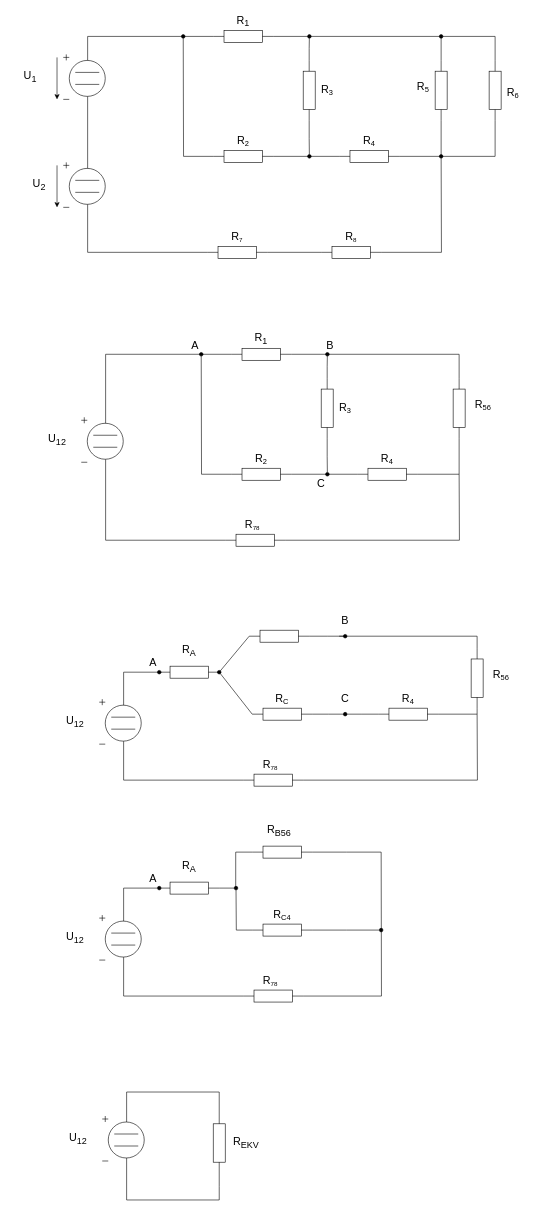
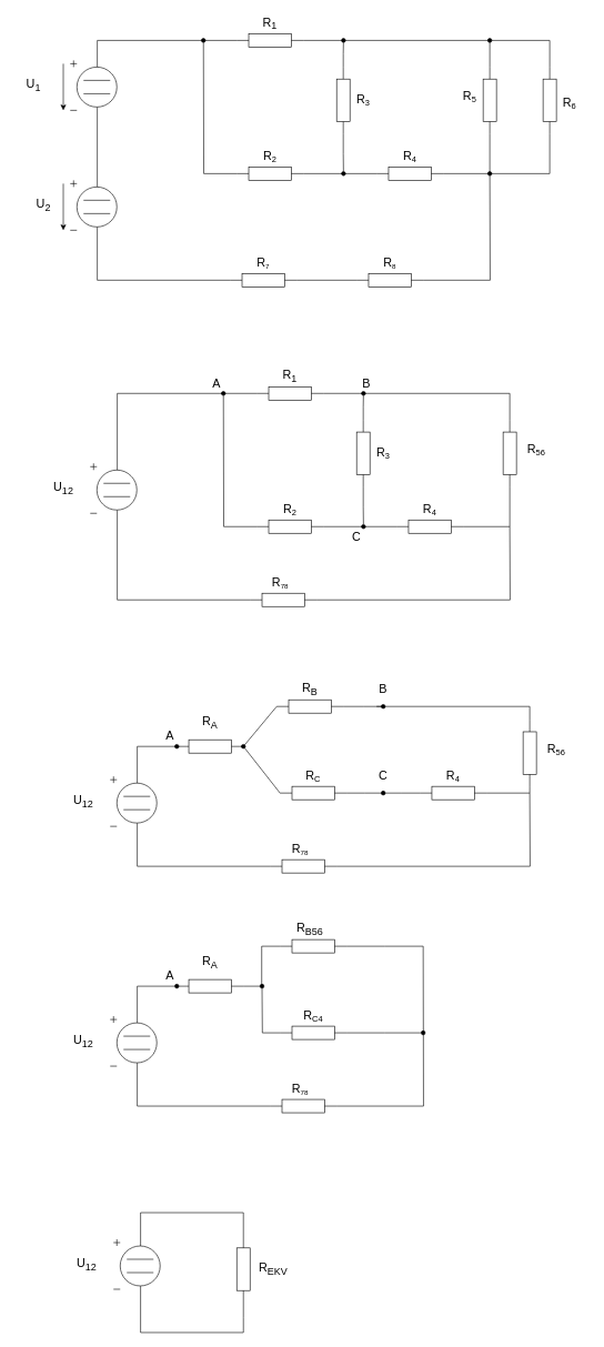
+ <mxCell id="84" value="&lt;span style=&quot;font-size: 18px;&quot;&gt;R&lt;sub&gt;B&lt;/sub&gt;&lt;/span&gt;" style="text;html=1;strokeColor=none;fillColor=none;align=center;verticalAlign=middle;whiteSpace=wrap;rounded=0;" vertex="1" parent="1"><mxGeometry x="435" y="1020" width="60" height="30" as="geometry" /></mxCell>
- <mxCell id="111" value="&lt;span style=&quot;font-size: 18px;&quot;&gt;R&lt;sub&gt;B56&lt;/sub&gt;&lt;/span&gt;" style="text;html=1;strokeColor=none;fillColor=none;align=center;verticalAlign=middle;whiteSpace=wrap;rounded=0;" vertex="1" parent="1"><mxGeometry x="435" y="1370" width="60" height="30" as="geometry" /></mxCell>
+ <mxCell id="111" value="&lt;span style=&quot;font-size: 18px;&quot;&gt;R&lt;sub&gt;B56&lt;/sub&gt;&lt;/span&gt;" style="text;html=1;strokeColor=none;fillColor=none;align=center;verticalAlign=middle;whiteSpace=wrap;rounded=0;" vertex="1" parent="1"><mxGeometry x="435" y="1380" width="60" height="30" as="geometry" /></mxCell>
